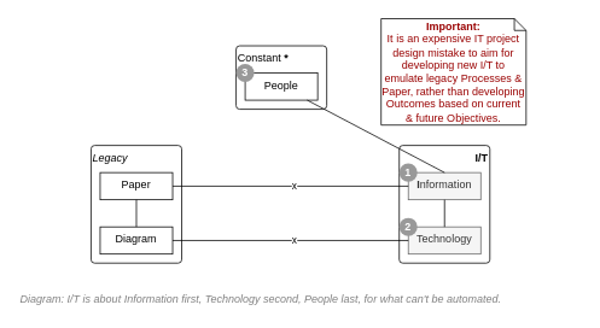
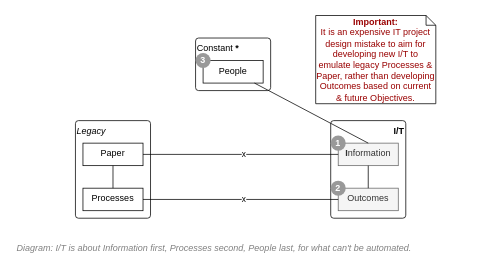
- <mxCell id="8" value="Diagram" style="rounded=0;whiteSpace=wrap;html=1;fillColor=none;align=center;verticalAlign=top;" vertex="1" parent="6"><mxGeometry x="10" y="90" width="80" height="30" as="geometry" /></mxCell>
+ <mxCell id="8" value="Processes" style="rounded=0;whiteSpace=wrap;html=1;fillColor=none;align=center;verticalAlign=top;" vertex="1" parent="6"><mxGeometry x="10" y="90" width="80" height="30" as="geometry" /></mxCell>
- <mxCell id="4" value="Technology" style="rounded=0;whiteSpace=wrap;html=1;fillColor=#f5f5f5;align=center;verticalAlign=top;strokeColor=#666666;fontColor=#333333;" vertex="1" parent="2"><mxGeometry x="10" y="90" width="80" height="30" as="geometry" /></mxCell>
+ <mxCell id="4" value="Outcomes" style="rounded=0;whiteSpace=wrap;html=1;fillColor=#f5f5f5;align=center;verticalAlign=top;strokeColor=#666666;fontColor=#333333;" vertex="1" parent="2"><mxGeometry x="10" y="90" width="80" height="30" as="geometry" /></mxCell>
- <mxCell id="16" value="&lt;font style=&quot;font-size: 12px&quot;&gt;Diagram: I/T is about Information first, Technology second, People last, for what can't be automated.&lt;/font&gt;" style="text;strokeColor=none;fillColor=none;html=1;fontSize=12;fontStyle=2;verticalAlign=middle;align=left;shadow=0;glass=0;comic=0;opacity=30;fontColor=#808080;" vertex="1" parent="1"><mxGeometry x="20" y="320" width="620" height="20" as="geometry" /></mxCell>
+ <mxCell id="16" value="&lt;font style=&quot;font-size: 12px&quot;&gt;Diagram: I/T is about Information first, Processes second, People last, for what can't be automated.&lt;/font&gt;" style="text;strokeColor=none;fillColor=none;html=1;fontSize=12;fontStyle=2;verticalAlign=middle;align=left;shadow=0;glass=0;comic=0;opacity=30;fontColor=#808080;" vertex="1" parent="1"><mxGeometry x="20" y="320" width="620" height="20" as="geometry" /></mxCell>
